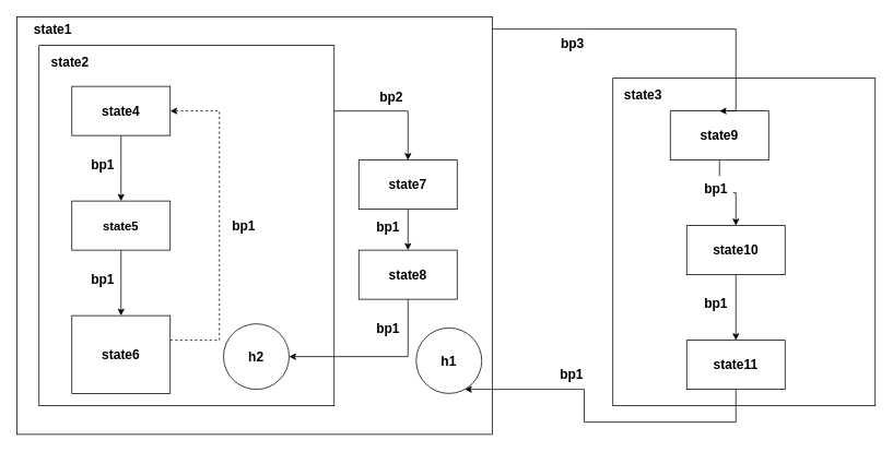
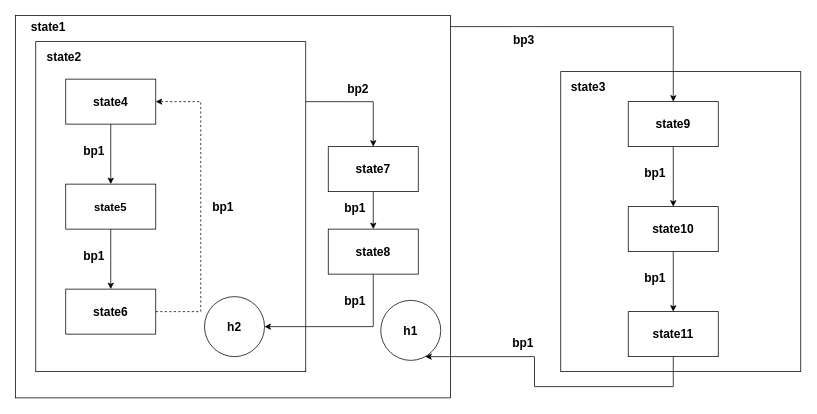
- <mxCell id="19" value="&lt;font style=&quot;font-size: 16px&quot;&gt;&lt;b&gt;state9&lt;/b&gt;&lt;/font&gt;" style="rounded=0;whiteSpace=wrap;html=1;" vertex="1" parent="1"><mxGeometry x="817" y="135" width="120" height="60" as="geometry" /></mxCell>
+ <mxCell id="19" value="&lt;font style=&quot;font-size: 16px&quot;&gt;&lt;b&gt;state9&lt;/b&gt;&lt;/font&gt;" style="rounded=0;whiteSpace=wrap;html=1;" vertex="1" parent="1"><mxGeometry x="837" y="135" width="120" height="60" as="geometry" /></mxCell>
- <mxCell id="9" value="&lt;font style=&quot;font-size: 16px&quot;&gt;&lt;b&gt;state6&lt;/b&gt;&lt;/font&gt;" style="rounded=0;whiteSpace=wrap;html=1;" vertex="1" parent="1"><mxGeometry x="87" y="385" width="120" height="95" as="geometry" /></mxCell>
+ <mxCell id="9" value="&lt;font style=&quot;font-size: 16px&quot;&gt;&lt;b&gt;state6&lt;/b&gt;&lt;/font&gt;" style="rounded=0;whiteSpace=wrap;html=1;" vertex="1" parent="1"><mxGeometry x="87" y="385" width="120" height="60" as="geometry" /></mxCell>
